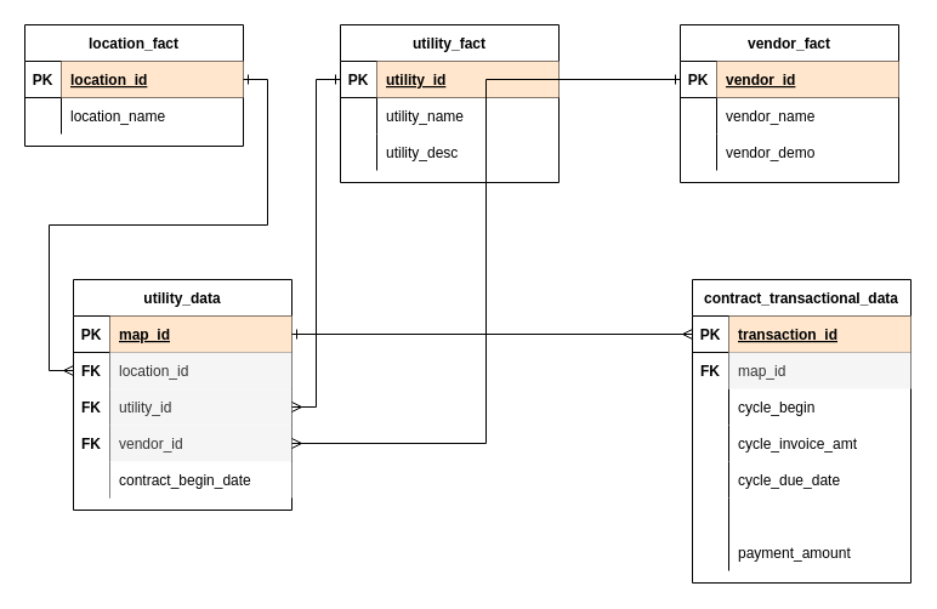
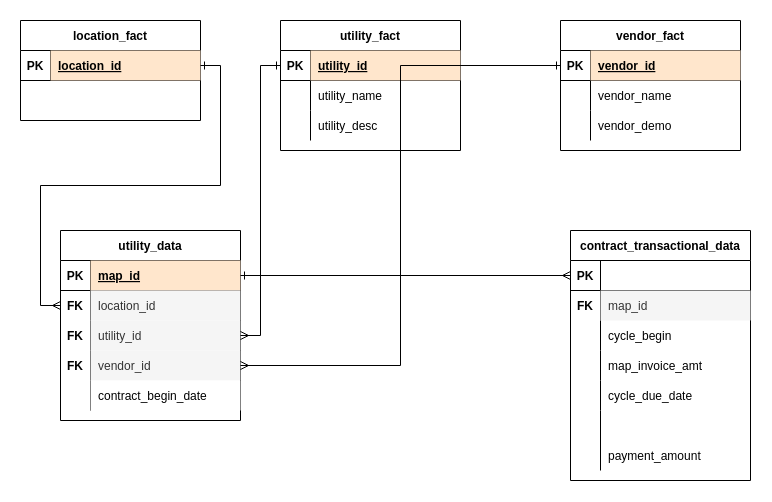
- <mxCell id="8" value="location_name" style="shape=partialRectangle;connectable=0;fillColor=none;top=0;left=0;bottom=0;right=0;align=left;spacingLeft=6;overflow=hidden;" vertex="1" parent="6"><mxGeometry x="30" width="150" height="30" as="geometry" /></mxCell>
- <mxCell id="48" value="transaction_id" style="shape=partialRectangle;connectable=0;fillColor=#ffe6cc;top=0;left=0;bottom=0;right=0;align=left;spacingLeft=6;fontStyle=5;overflow=hidden;strokeColor=#d79b00;" vertex="1" parent="46"><mxGeometry x="30" width="150" height="30" as="geometry" /></mxCell>
- <mxCell id="57" value="cycle_invoice_amt" style="shape=partialRectangle;connectable=0;fillColor=none;top=0;left=0;bottom=0;right=0;align=left;spacingLeft=6;overflow=hidden;" vertex="1" parent="55"><mxGeometry x="30" width="150" height="30" as="geometry" /></mxCell>
+ <mxCell id="57" value="map_invoice_amt" style="shape=partialRectangle;connectable=0;fillColor=none;top=0;left=0;bottom=0;right=0;align=left;spacingLeft=6;overflow=hidden;" vertex="1" parent="55"><mxGeometry x="30" width="150" height="30" as="geometry" /></mxCell>
